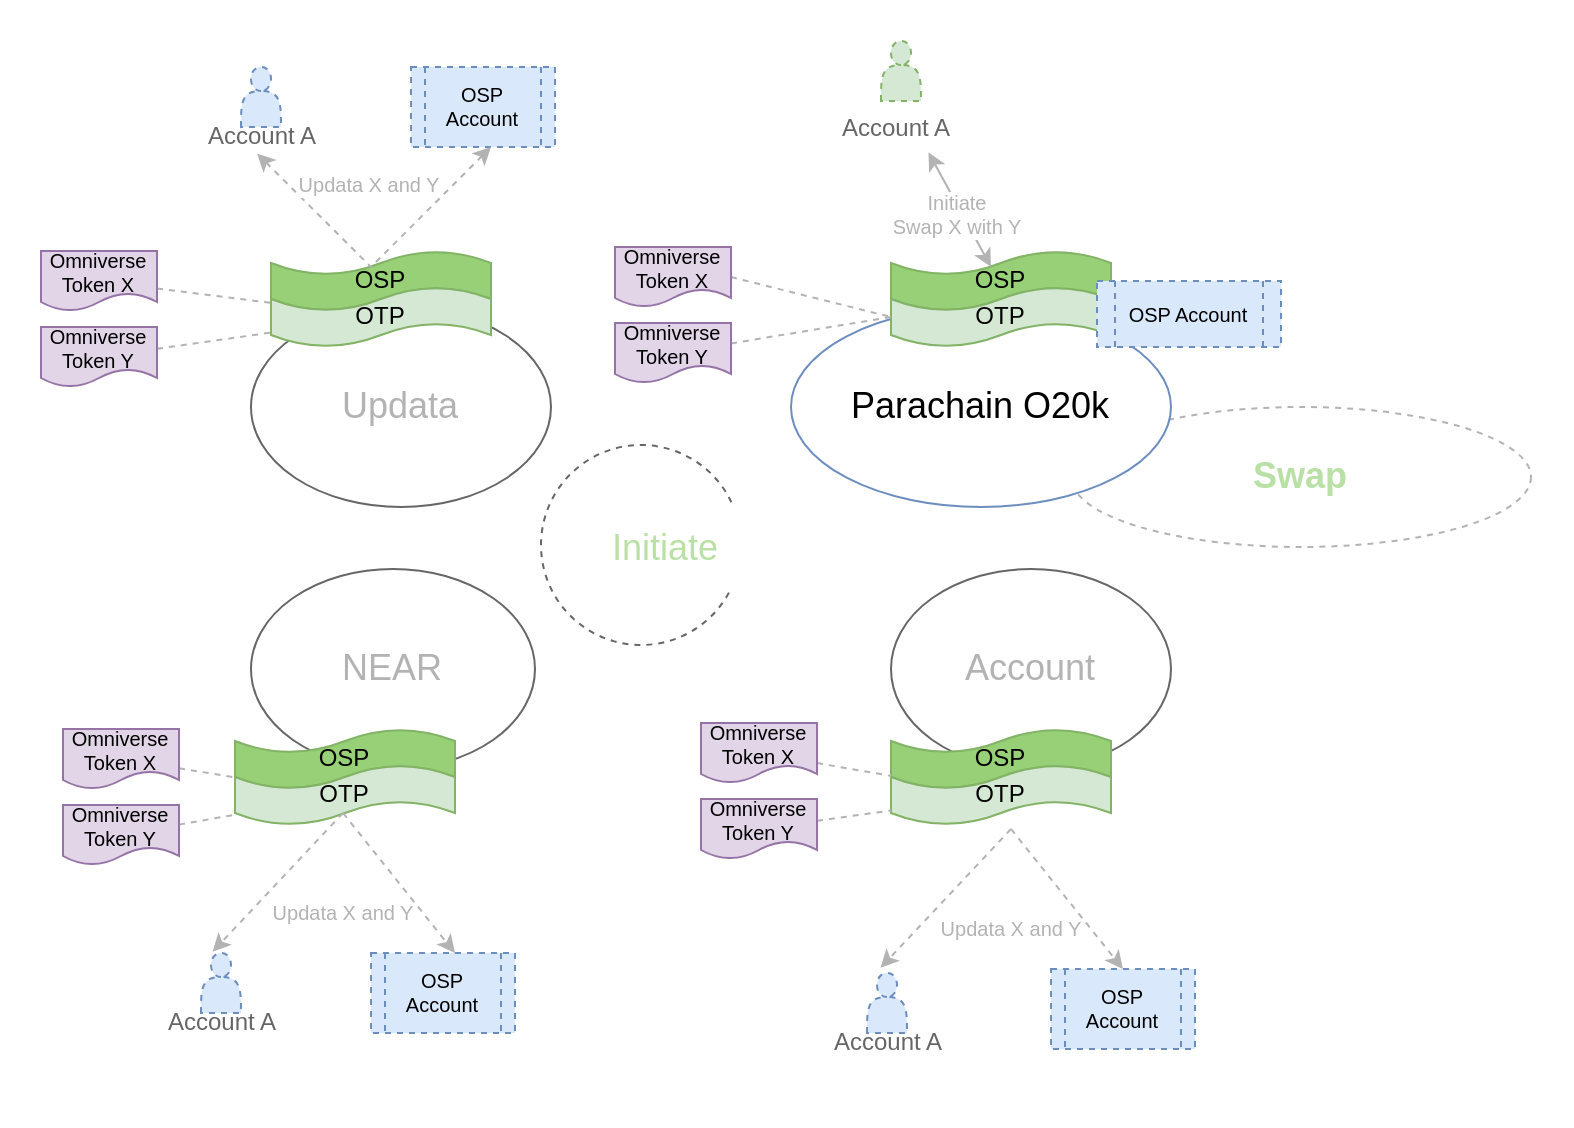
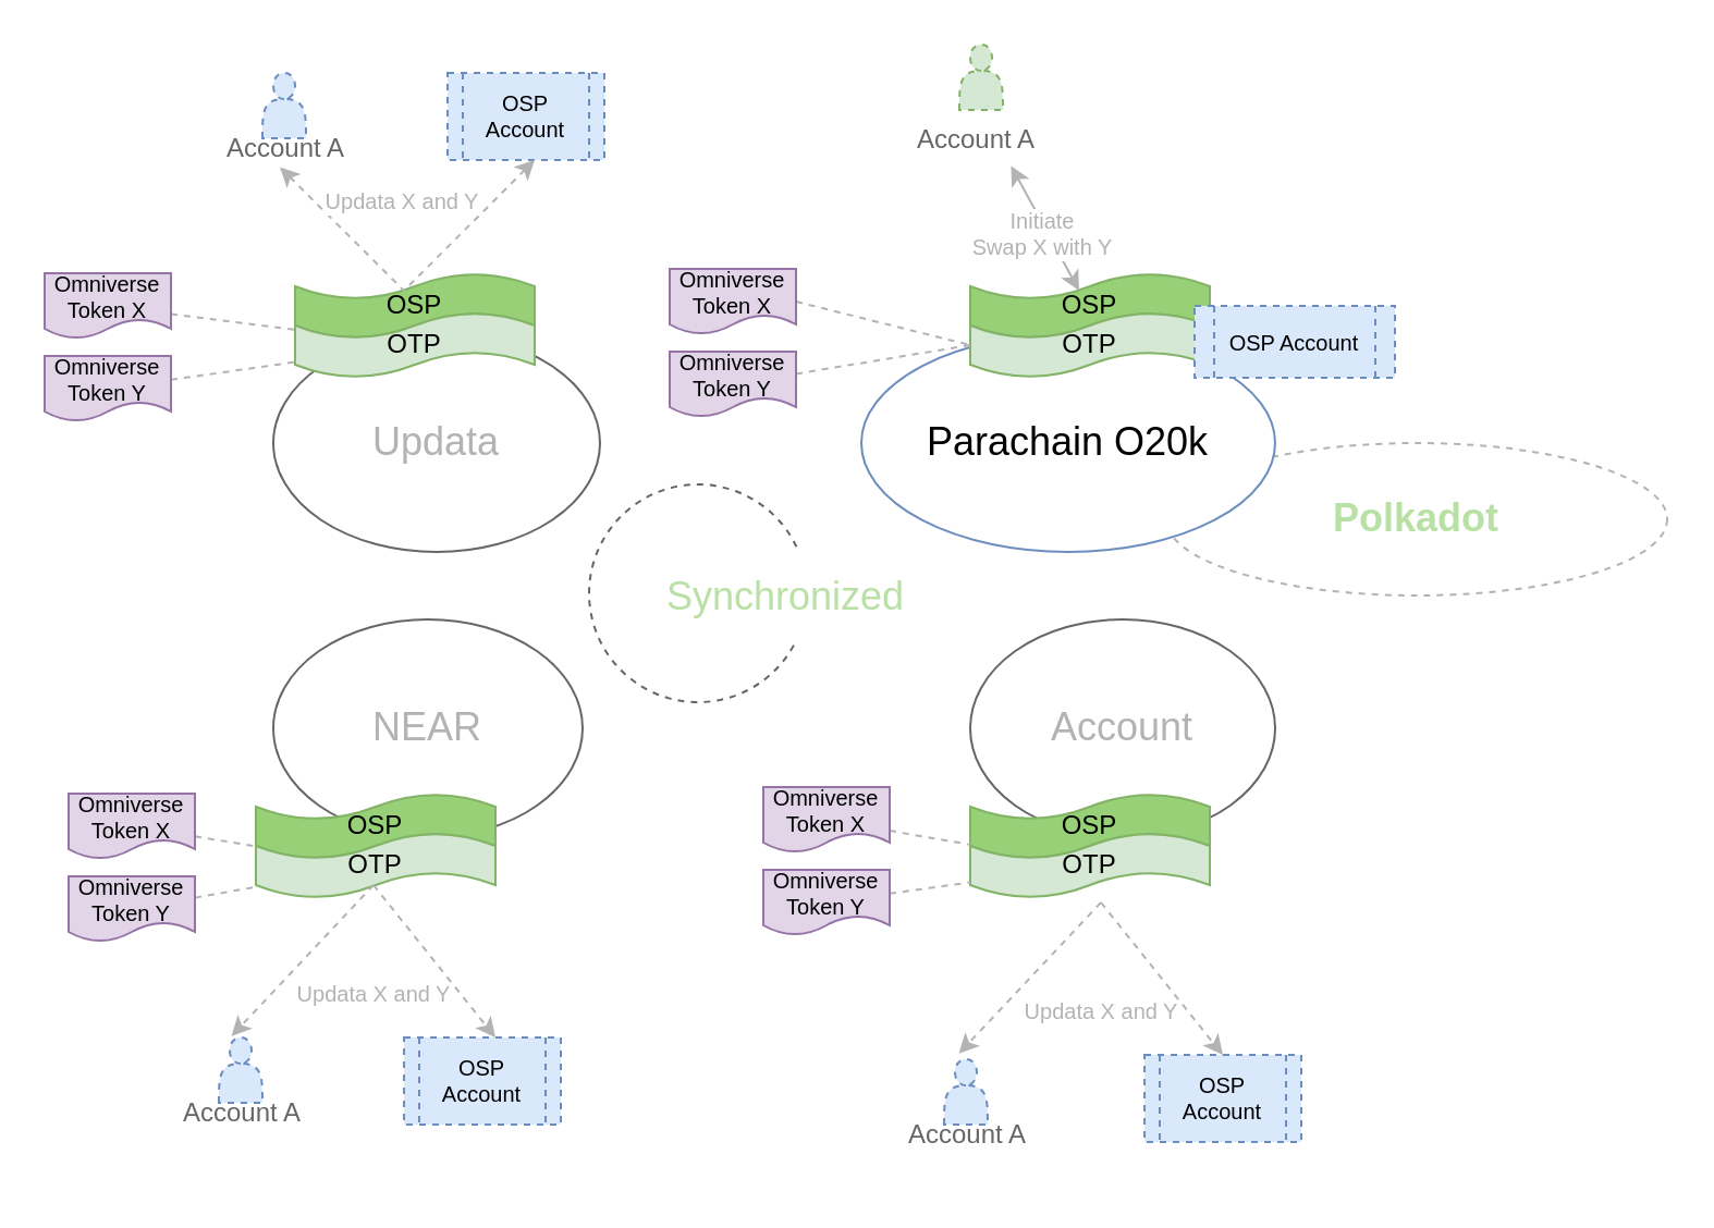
- <mxCell id="2" value="&lt;font color=&quot;#b9e0a5&quot;&gt;&lt;b&gt;Swap&lt;/b&gt;&lt;/font&gt;" style="ellipse;whiteSpace=wrap;html=1;fillColor=none;fontSize=18;strokeColor=#B3B3B3;fontColor=#B3B3B3;dashed=1;" parent="1" vertex="1"><mxGeometry x="535" y="203" width="230" height="70" as="geometry" /></mxCell>
+ <mxCell id="2" value="&lt;font color=&quot;#b9e0a5&quot;&gt;&lt;b&gt;Polkadot&lt;/b&gt;&lt;/font&gt;" style="ellipse;whiteSpace=wrap;html=1;fillColor=none;fontSize=18;strokeColor=#B3B3B3;fontColor=#B3B3B3;dashed=1;" parent="1" vertex="1"><mxGeometry x="535" y="203" width="230" height="70" as="geometry" /></mxCell>
- <mxCell id="10" value="Initiate" style="text;strokeColor=none;fillColor=none;align=left;verticalAlign=top;spacingLeft=4;spacingRight=4;overflow=hidden;rotatable=0;points=[[0,0.5],[1,0.5]];portConstraint=eastwest;dashed=1;fontSize=18;fontColor=#B9E0A5;" parent="8" vertex="1"><mxGeometry x="30" y="34" width="150" height="26" as="geometry" /></mxCell>
+ <mxCell id="10" value="Synchronized" style="text;strokeColor=none;fillColor=none;align=left;verticalAlign=top;spacingLeft=4;spacingRight=4;overflow=hidden;rotatable=0;points=[[0,0.5],[1,0.5]];portConstraint=eastwest;dashed=1;fontSize=18;fontColor=#B9E0A5;" parent="8" vertex="1"><mxGeometry x="30" y="34" width="150" height="26" as="geometry" /></mxCell>
